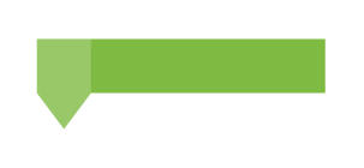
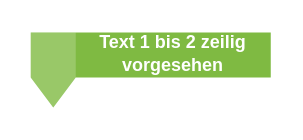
+ <mxCell id="4" value="Text 1 bis 2 zeilig vorgesehen" style="text;html=1;strokeColor=none;fillColor=none;align=center;verticalAlign=middle;whiteSpace=wrap;rounded=0;fontColor=#FFFFFF;fontStyle=1;fontSize=12;" vertex="1" parent="2"><mxGeometry x="30" width="130" height="30" as="geometry" /></mxCell>
